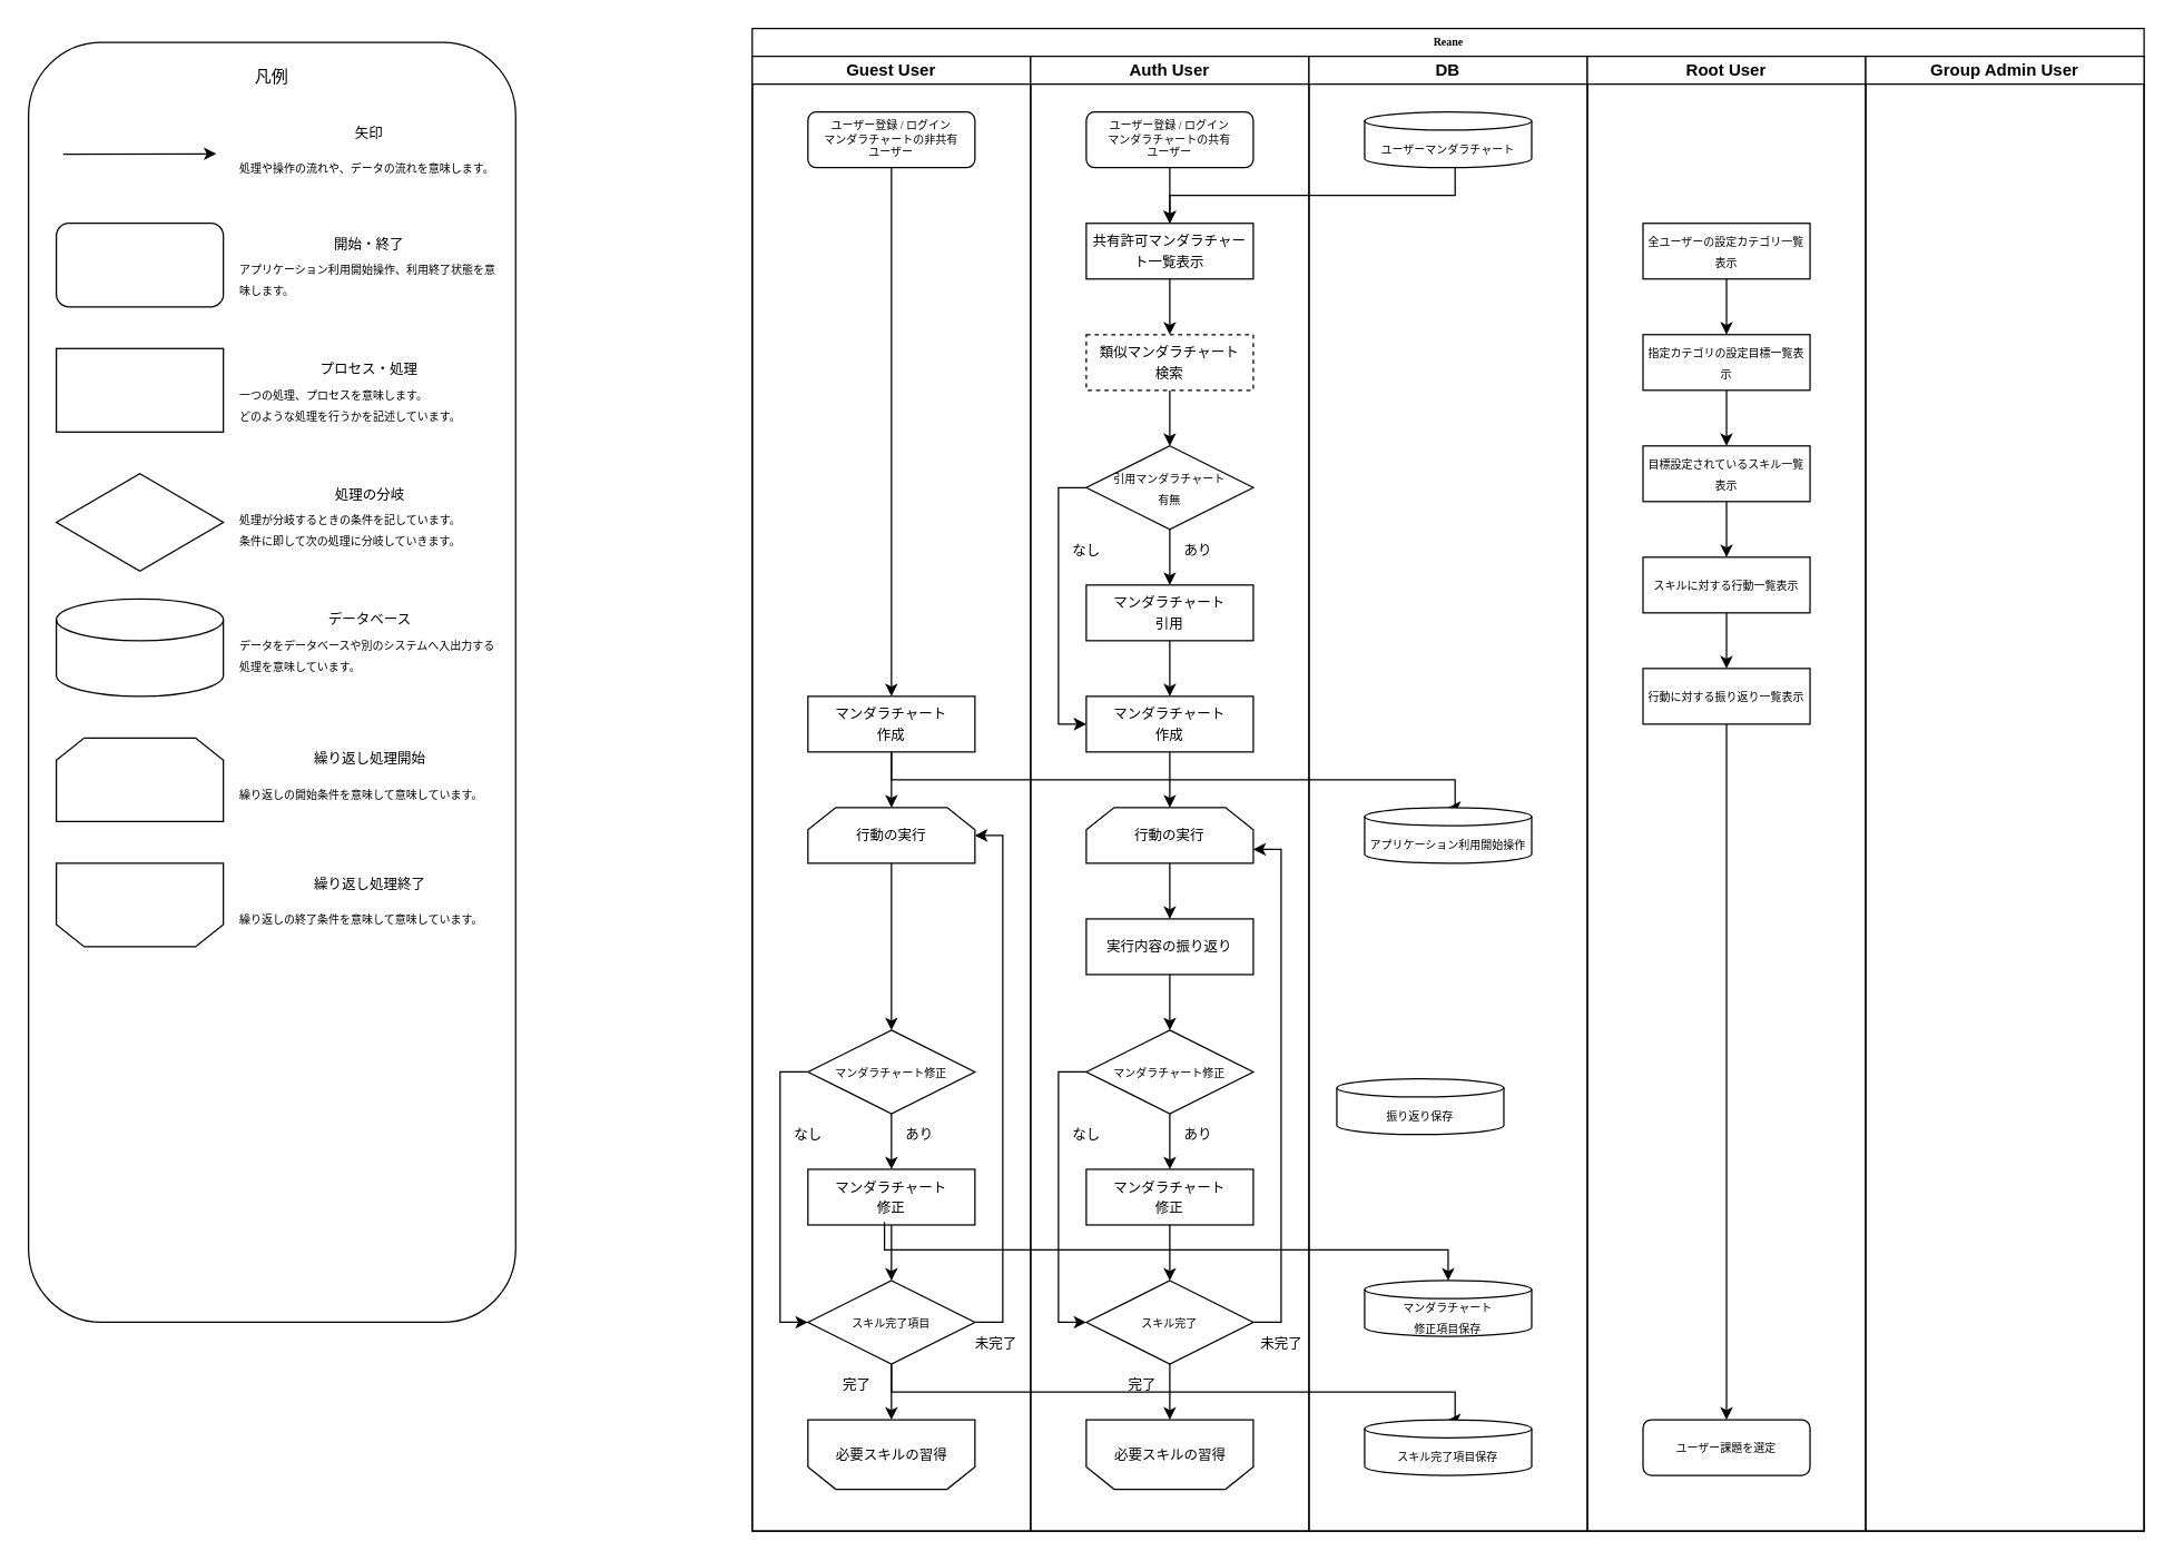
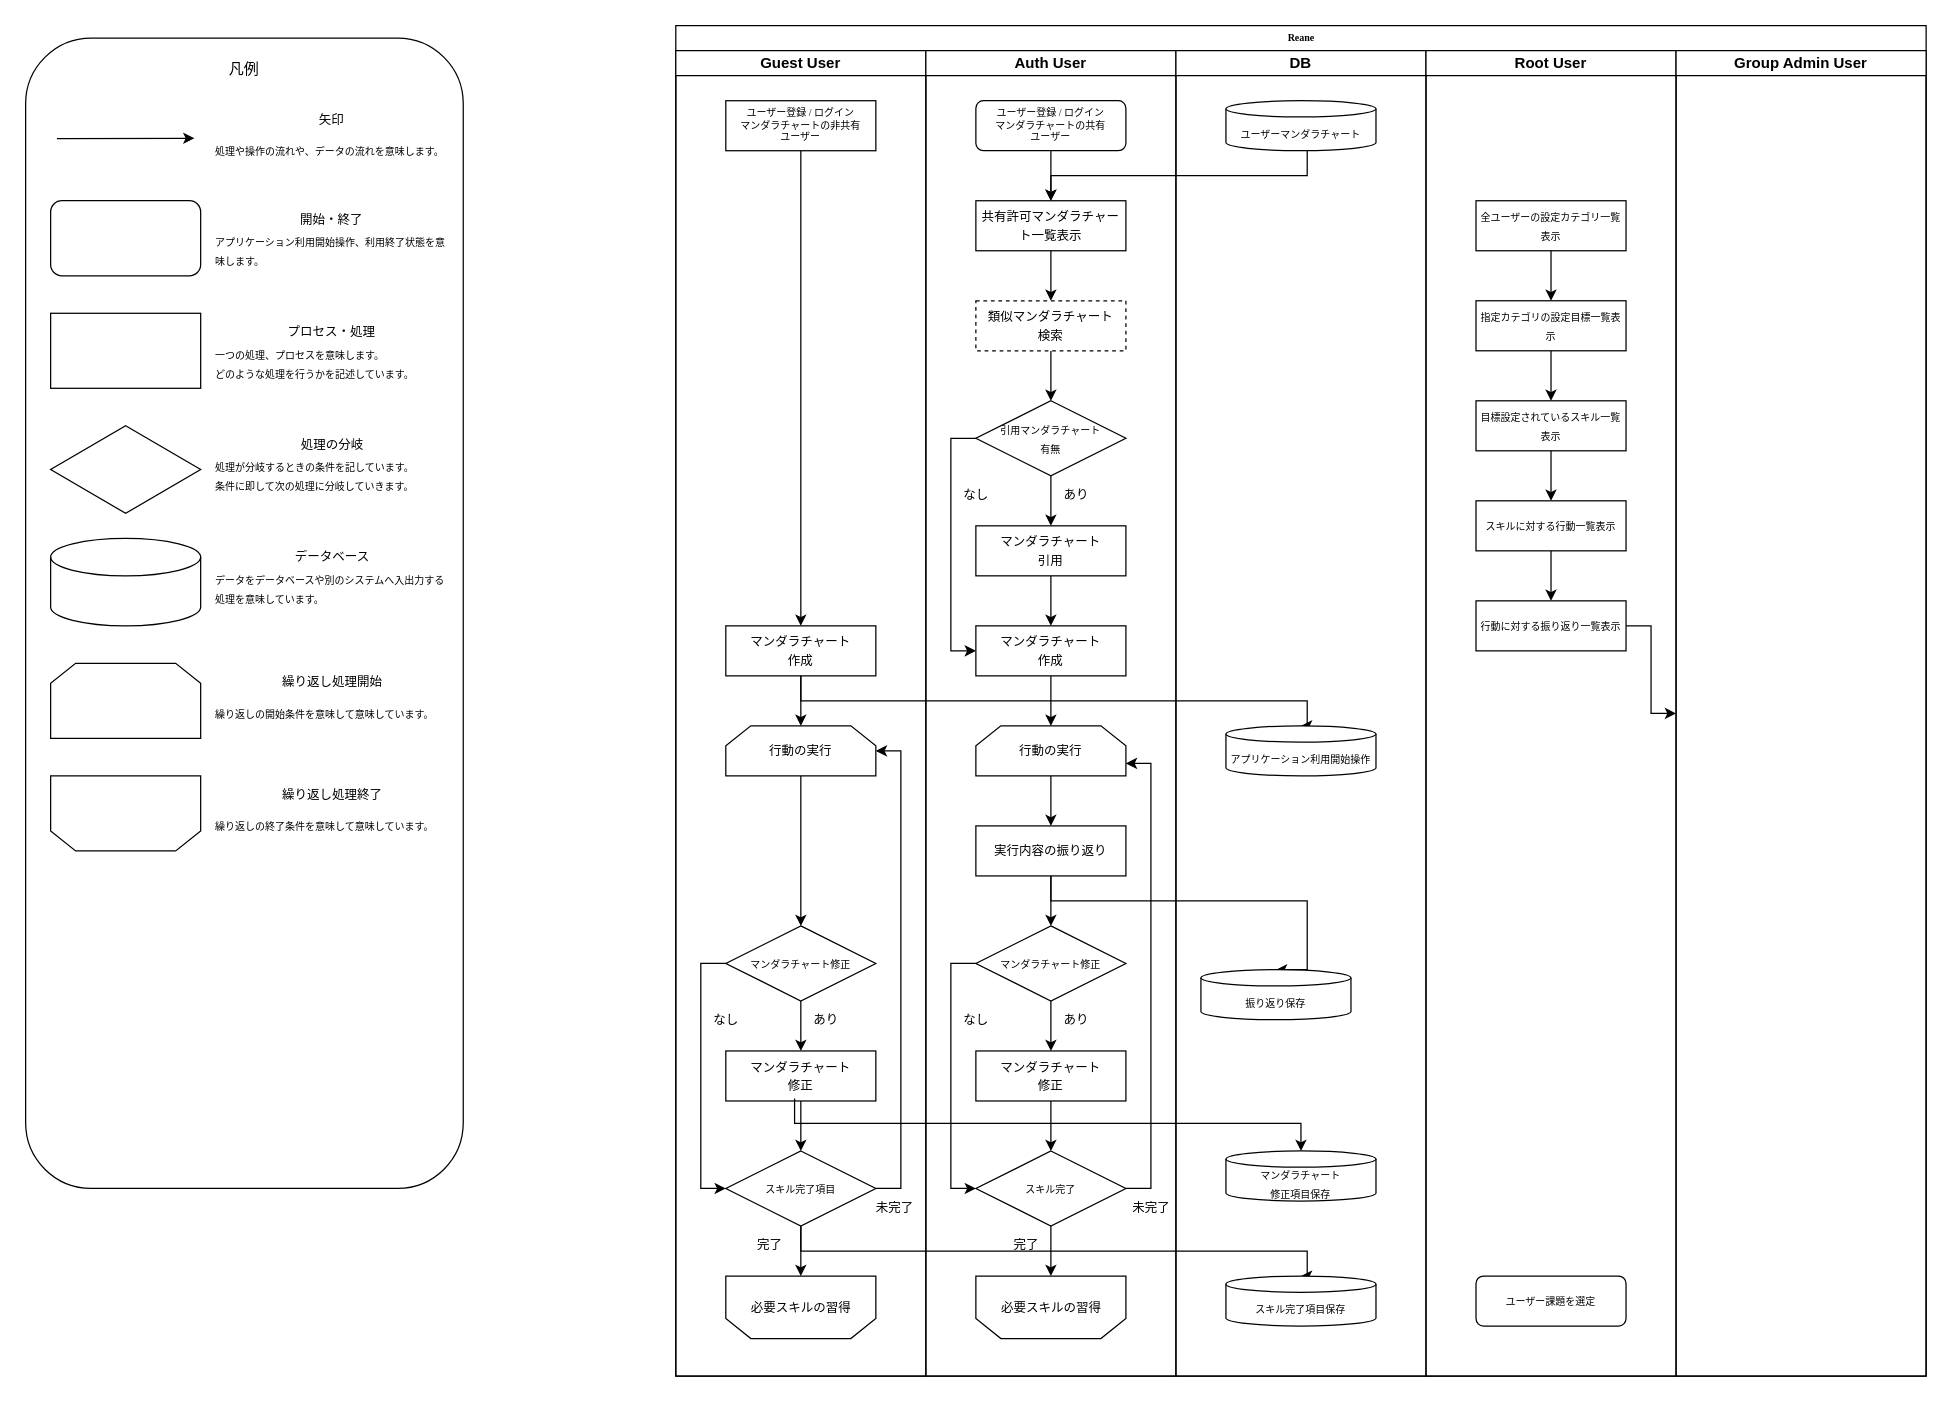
- <mxCell id="7" value="ユーザー登録 / ログイン&lt;div&gt;マンダラチャートの非共有&lt;/div&gt;&lt;div&gt;ユーザー&lt;/div&gt;" style="rounded=1;whiteSpace=wrap;html=1;shadow=0;labelBackgroundColor=none;strokeWidth=1;fontFamily=Verdana;fontSize=8;align=center;" parent="4" vertex="1"><mxGeometry x="40" y="40" width="120" height="40" as="geometry" /></mxCell>
+ <mxCell id="7" value="ユーザー登録 / ログイン&lt;div&gt;マンダラチャートの非共有&lt;/div&gt;&lt;div&gt;ユーザー&lt;/div&gt;" style="whiteSpace=wrap;html=1;shadow=0;labelBackgroundColor=none;strokeWidth=1;fontFamily=Verdana;fontSize=8;align=center;rounded=0;" parent="4" vertex="1"><mxGeometry x="40" y="40" width="120" height="40" as="geometry" /></mxCell>
+ <mxCell id="61" style="edgeStyle=orthogonalEdgeStyle;rounded=0;orthogonalLoop=1;jettySize=auto;html=1;entryX=0.5;entryY=0;entryDx=0;entryDy=0;entryPerimeter=0;" edge="1" parent="3" source="46" target="65"><mxGeometry relative="1" as="geometry"><mxPoint x="900" y="720" as="targetPoint" /><Array as="points"><mxPoint x="300" y="700" /><mxPoint x="505" y="700" /></Array></mxGeometry></mxCell>
- <mxCell id="79" style="edgeStyle=orthogonalEdgeStyle;rounded=0;orthogonalLoop=1;jettySize=auto;html=1;entryX=0.5;entryY=0;entryDx=0;entryDy=0;" edge="1" parent="70" source="80" target="81"><mxGeometry relative="1" as="geometry" /></mxCell>
+ <mxCell id="79" style="edgeStyle=orthogonalEdgeStyle;rounded=0;orthogonalLoop=1;jettySize=auto;html=1;" edge="1" parent="70" source="80" target="82"><mxGeometry relative="1" as="geometry" /></mxCell>
